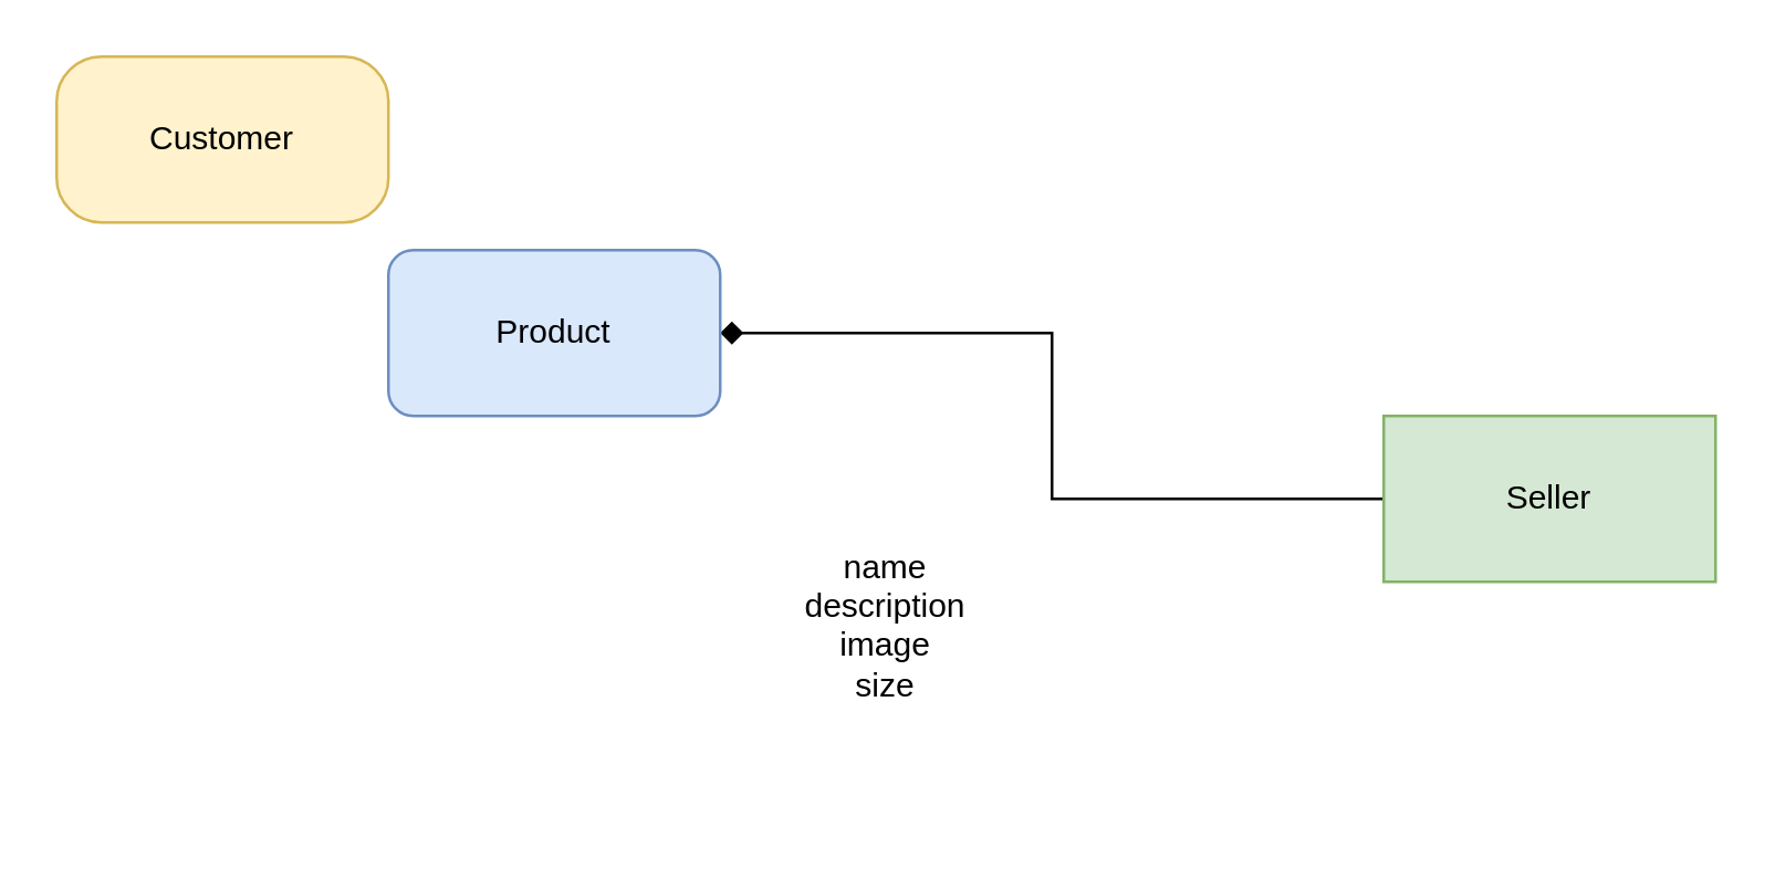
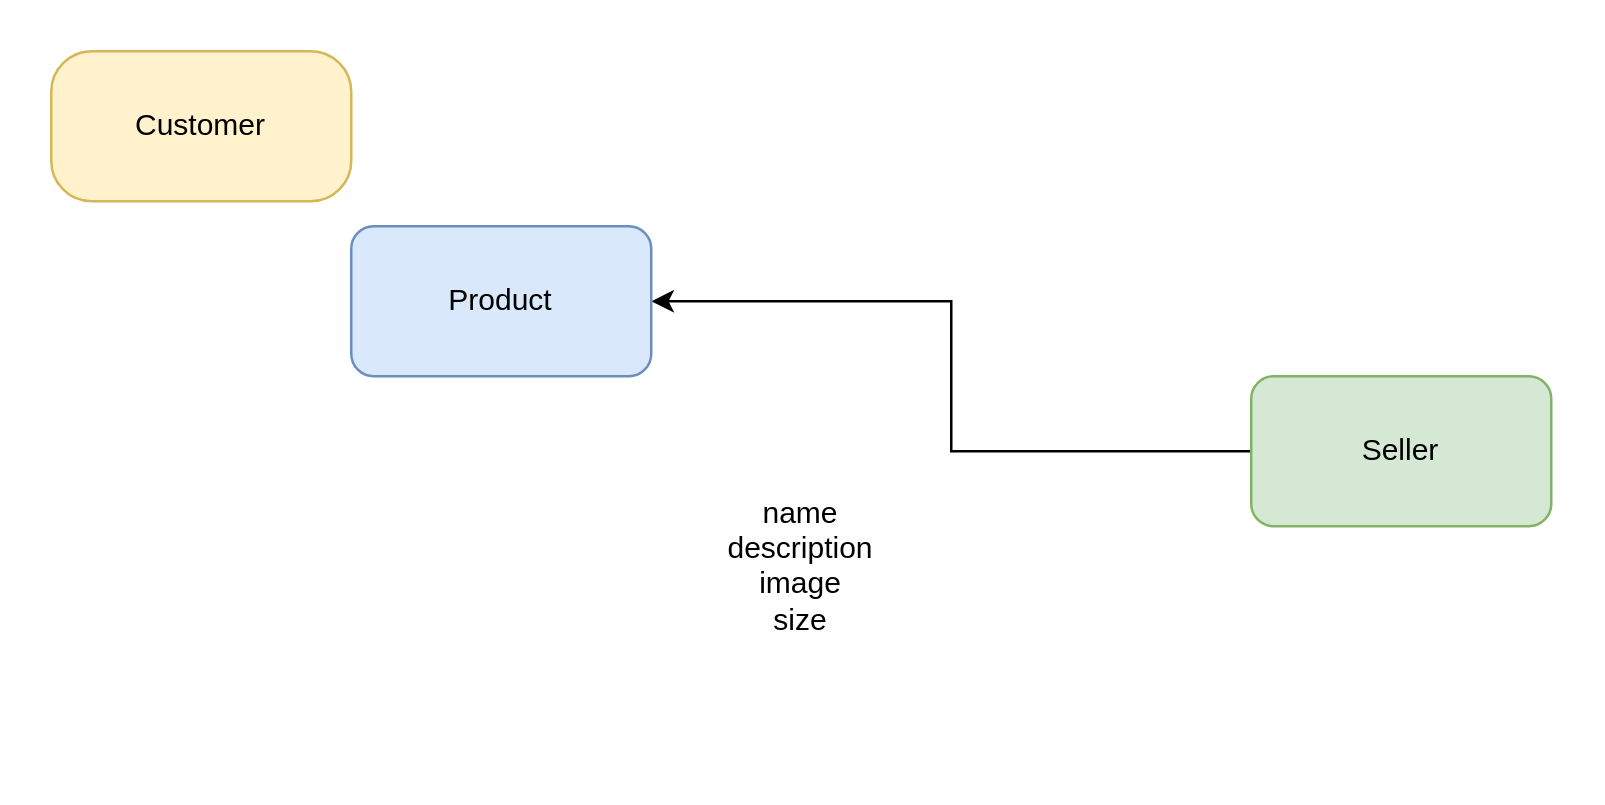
- <mxCell id="3" style="edgeStyle=orthogonalEdgeStyle;rounded=0;orthogonalLoop=1;jettySize=auto;html=1;entryX=1;entryY=0.5;entryDx=0;entryDy=0;endArrow=diamond;" edge="1" parent="1" source="4" target="5"><mxGeometry relative="1" as="geometry" /></mxCell>
+ <mxCell id="3" style="edgeStyle=orthogonalEdgeStyle;rounded=0;orthogonalLoop=1;jettySize=auto;html=1;entryX=1;entryY=0.5;entryDx=0;entryDy=0;" edge="1" parent="1" source="4" target="5"><mxGeometry relative="1" as="geometry" /></mxCell>
- <mxCell id="4" value="Seller" style="whiteSpace=wrap;html=1;fillColor=#d5e8d4;strokeColor=#82b366;rounded=0;" vertex="1" parent="1"><mxGeometry x="500" y="150" width="120" height="60" as="geometry" /></mxCell>
+ <mxCell id="4" value="Seller" style="rounded=1;whiteSpace=wrap;html=1;fillColor=#d5e8d4;strokeColor=#82b366;" vertex="1" parent="1"><mxGeometry x="500" y="150" width="120" height="60" as="geometry" /></mxCell>
